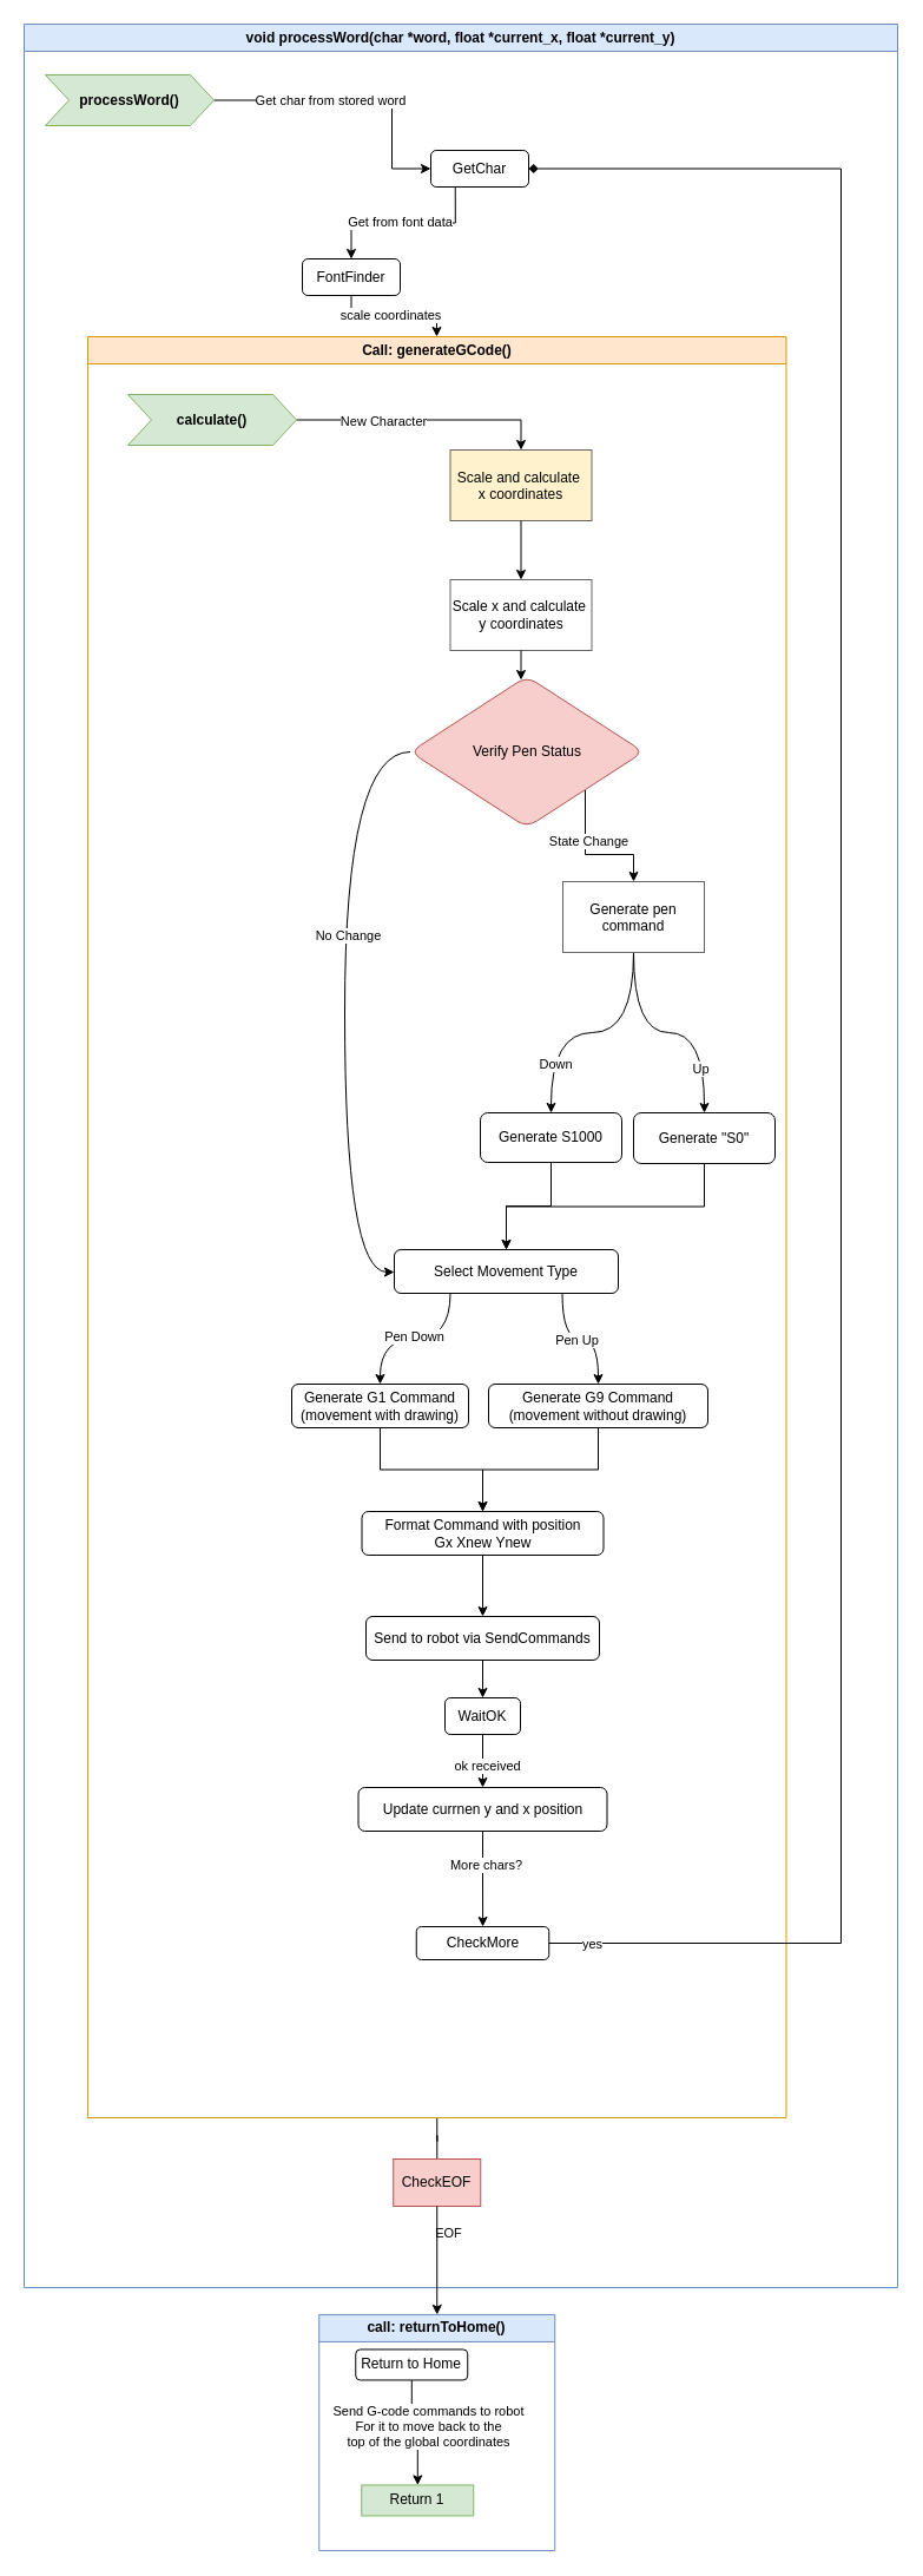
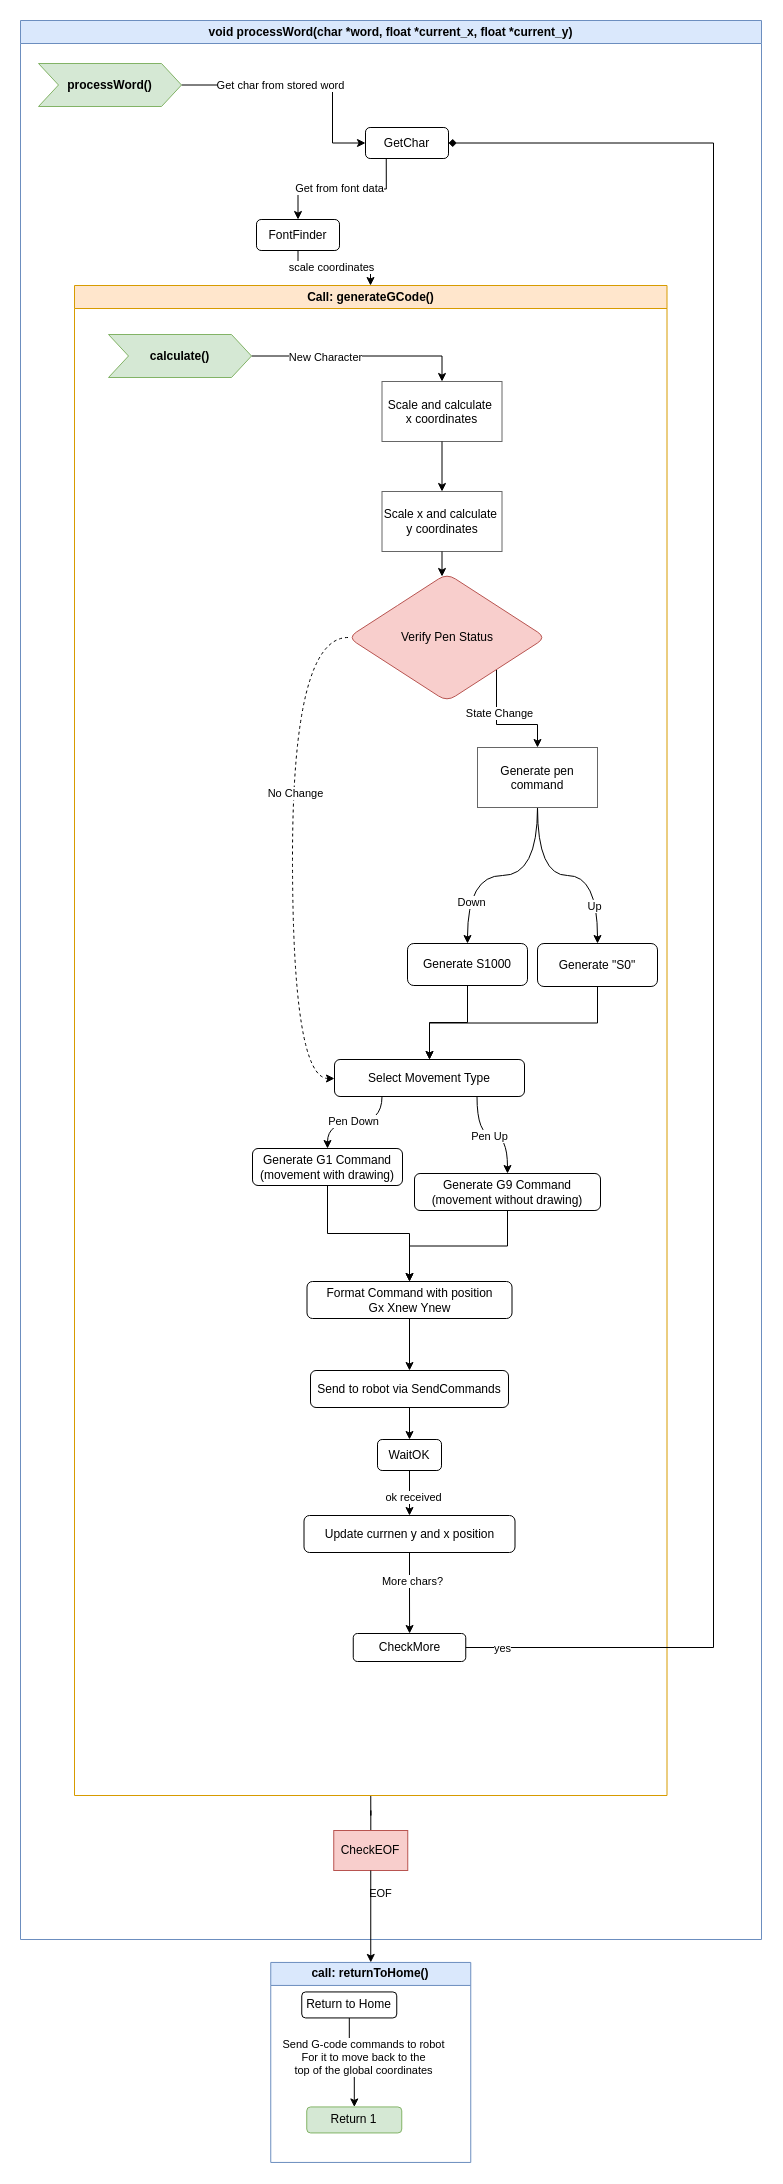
- <mxCell id="8" value="Scale and calculate &#10;x coordinates" style="rounded=0;fillColor=#fff2cc;strokeColor=#666666;fontColor=#000000;fontStyle=0;" vertex="1" parent="7"><mxGeometry x="307.5" y="96" width="120" height="60" as="geometry" /></mxCell>
+ <mxCell id="8" value="Scale and calculate &#10;x coordinates" style="rounded=0;fillColor=#FFFFFF;strokeColor=#666666;fontColor=#000000;fontStyle=0" vertex="1" parent="7"><mxGeometry x="307.5" y="96" width="120" height="60" as="geometry" /></mxCell>
- <mxCell id="22" style="edgeStyle=orthogonalEdgeStyle;rounded=0;orthogonalLoop=1;jettySize=auto;html=1;curved=1;" edge="1" parent="7" source="24" target="33"><mxGeometry relative="1" as="geometry"><Array as="points"><mxPoint x="218" y="793" /></Array></mxGeometry></mxCell>
+ <mxCell id="22" style="edgeStyle=orthogonalEdgeStyle;rounded=0;orthogonalLoop=1;jettySize=auto;html=1;curved=1;dashed=1;" edge="1" parent="7" source="24" target="33"><mxGeometry relative="1" as="geometry"><Array as="points"><mxPoint x="218" y="793" /></Array></mxGeometry></mxCell>
- <mxCell id="35" value="Generate G1 Command&lt;br&gt;(movement with drawing)" style="rounded=1;whiteSpace=wrap;html=1;" vertex="1" parent="7"><mxGeometry x="173" y="888" width="150" height="37" as="geometry" /></mxCell>
+ <mxCell id="35" value="Generate G1 Command&lt;br&gt;(movement with drawing)" style="rounded=1;whiteSpace=wrap;html=1;" vertex="1" parent="7"><mxGeometry x="178" y="863" width="150" height="37" as="geometry" /></mxCell>
- <mxCell id="63" value="Return 1" style="whiteSpace=wrap;html=1;fillColor=#d5e8d4;strokeColor=#82b366;rounded=0;" vertex="1" parent="59"><mxGeometry x="36" y="144.5" width="95" height="26" as="geometry" /></mxCell>
+ <mxCell id="63" value="Return 1" style="rounded=1;whiteSpace=wrap;html=1;fillColor=#d5e8d4;strokeColor=#82b366;" vertex="1" parent="59"><mxGeometry x="36" y="144.5" width="95" height="26" as="geometry" /></mxCell>
